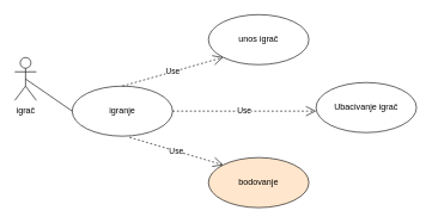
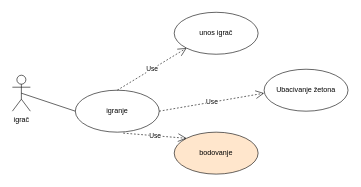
- <mxCell id="2" value="igrač" style="shape=umlActor;verticalLabelPosition=bottom;verticalAlign=top;html=1;" parent="1" vertex="1"><mxGeometry x="20" y="80" width="30" height="60" as="geometry" /></mxCell>
+ <mxCell id="2" value="igrač" style="shape=umlActor;verticalLabelPosition=bottom;verticalAlign=top;html=1;" parent="1" vertex="1"><mxGeometry x="20" y="125" width="30" height="60" as="geometry" /></mxCell>
- <mxCell id="10" value="Ubacivanje igrač" style="ellipse;whiteSpace=wrap;html=1;" parent="1" vertex="1"><mxGeometry x="440" y="115" width="140" height="70" as="geometry" /></mxCell>
+ <mxCell id="10" value="Ubacivanje žetona" style="ellipse;whiteSpace=wrap;html=1;" parent="1" vertex="1"><mxGeometry x="440" y="115" width="140" height="70" as="geometry" /></mxCell>
- <mxCell id="3" value="igranje" style="ellipse;whiteSpace=wrap;html=1;" parent="1" vertex="1"><mxGeometry x="100" y="120" width="140" height="70" as="geometry" /></mxCell>
+ <mxCell id="3" value="igranje" style="ellipse;whiteSpace=wrap;html=1;" parent="1" vertex="1"><mxGeometry x="125" y="150" width="140" height="70" as="geometry" /></mxCell>
